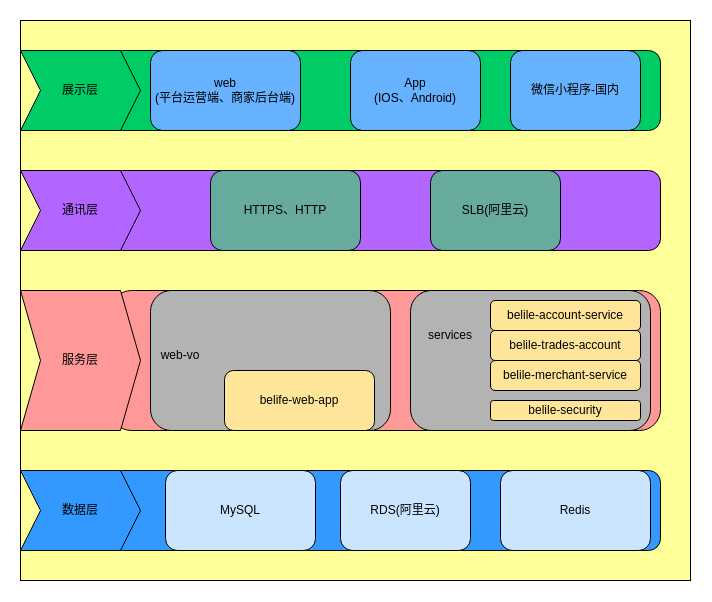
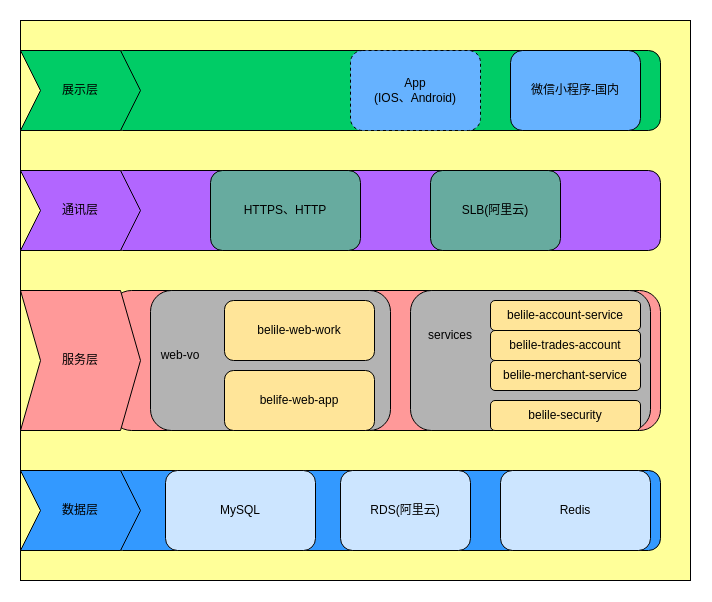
- <mxCell id="6" value="web&lt;br&gt;(平台运营端、商家后台端)" style="rounded=1;whiteSpace=wrap;html=1;fillColor=#66B2FF;" vertex="1" parent="1"><mxGeometry x="150" y="50" width="150" height="80" as="geometry" /></mxCell>
- <mxCell id="7" value="App&lt;br&gt;(IOS、Android)" style="rounded=1;whiteSpace=wrap;html=1;fillColor=#66B2FF;" vertex="1" parent="1"><mxGeometry x="350" y="50" width="130" height="80" as="geometry" /></mxCell>
+ <mxCell id="7" value="App&lt;br&gt;(IOS、Android)" style="rounded=1;whiteSpace=wrap;html=1;fillColor=#66B2FF;dashed=1;" vertex="1" parent="1"><mxGeometry x="350" y="50" width="130" height="80" as="geometry" /></mxCell>
+ <mxCell id="16" value="belile-web-work" style="rounded=1;whiteSpace=wrap;html=1;fillColor=#FFE599;" vertex="1" parent="1"><mxGeometry x="224" y="300" width="150" height="60" as="geometry" /></mxCell>
- <mxCell id="23" value="belile-security" style="rounded=1;whiteSpace=wrap;html=1;fillColor=#FFE599;" vertex="1" parent="1"><mxGeometry x="490" y="400" width="150" height="20" as="geometry" /></mxCell>
+ <mxCell id="23" value="belile-security" style="rounded=1;whiteSpace=wrap;html=1;fillColor=#FFE599;" vertex="1" parent="1"><mxGeometry x="490" y="400" width="150" height="30" as="geometry" /></mxCell>
